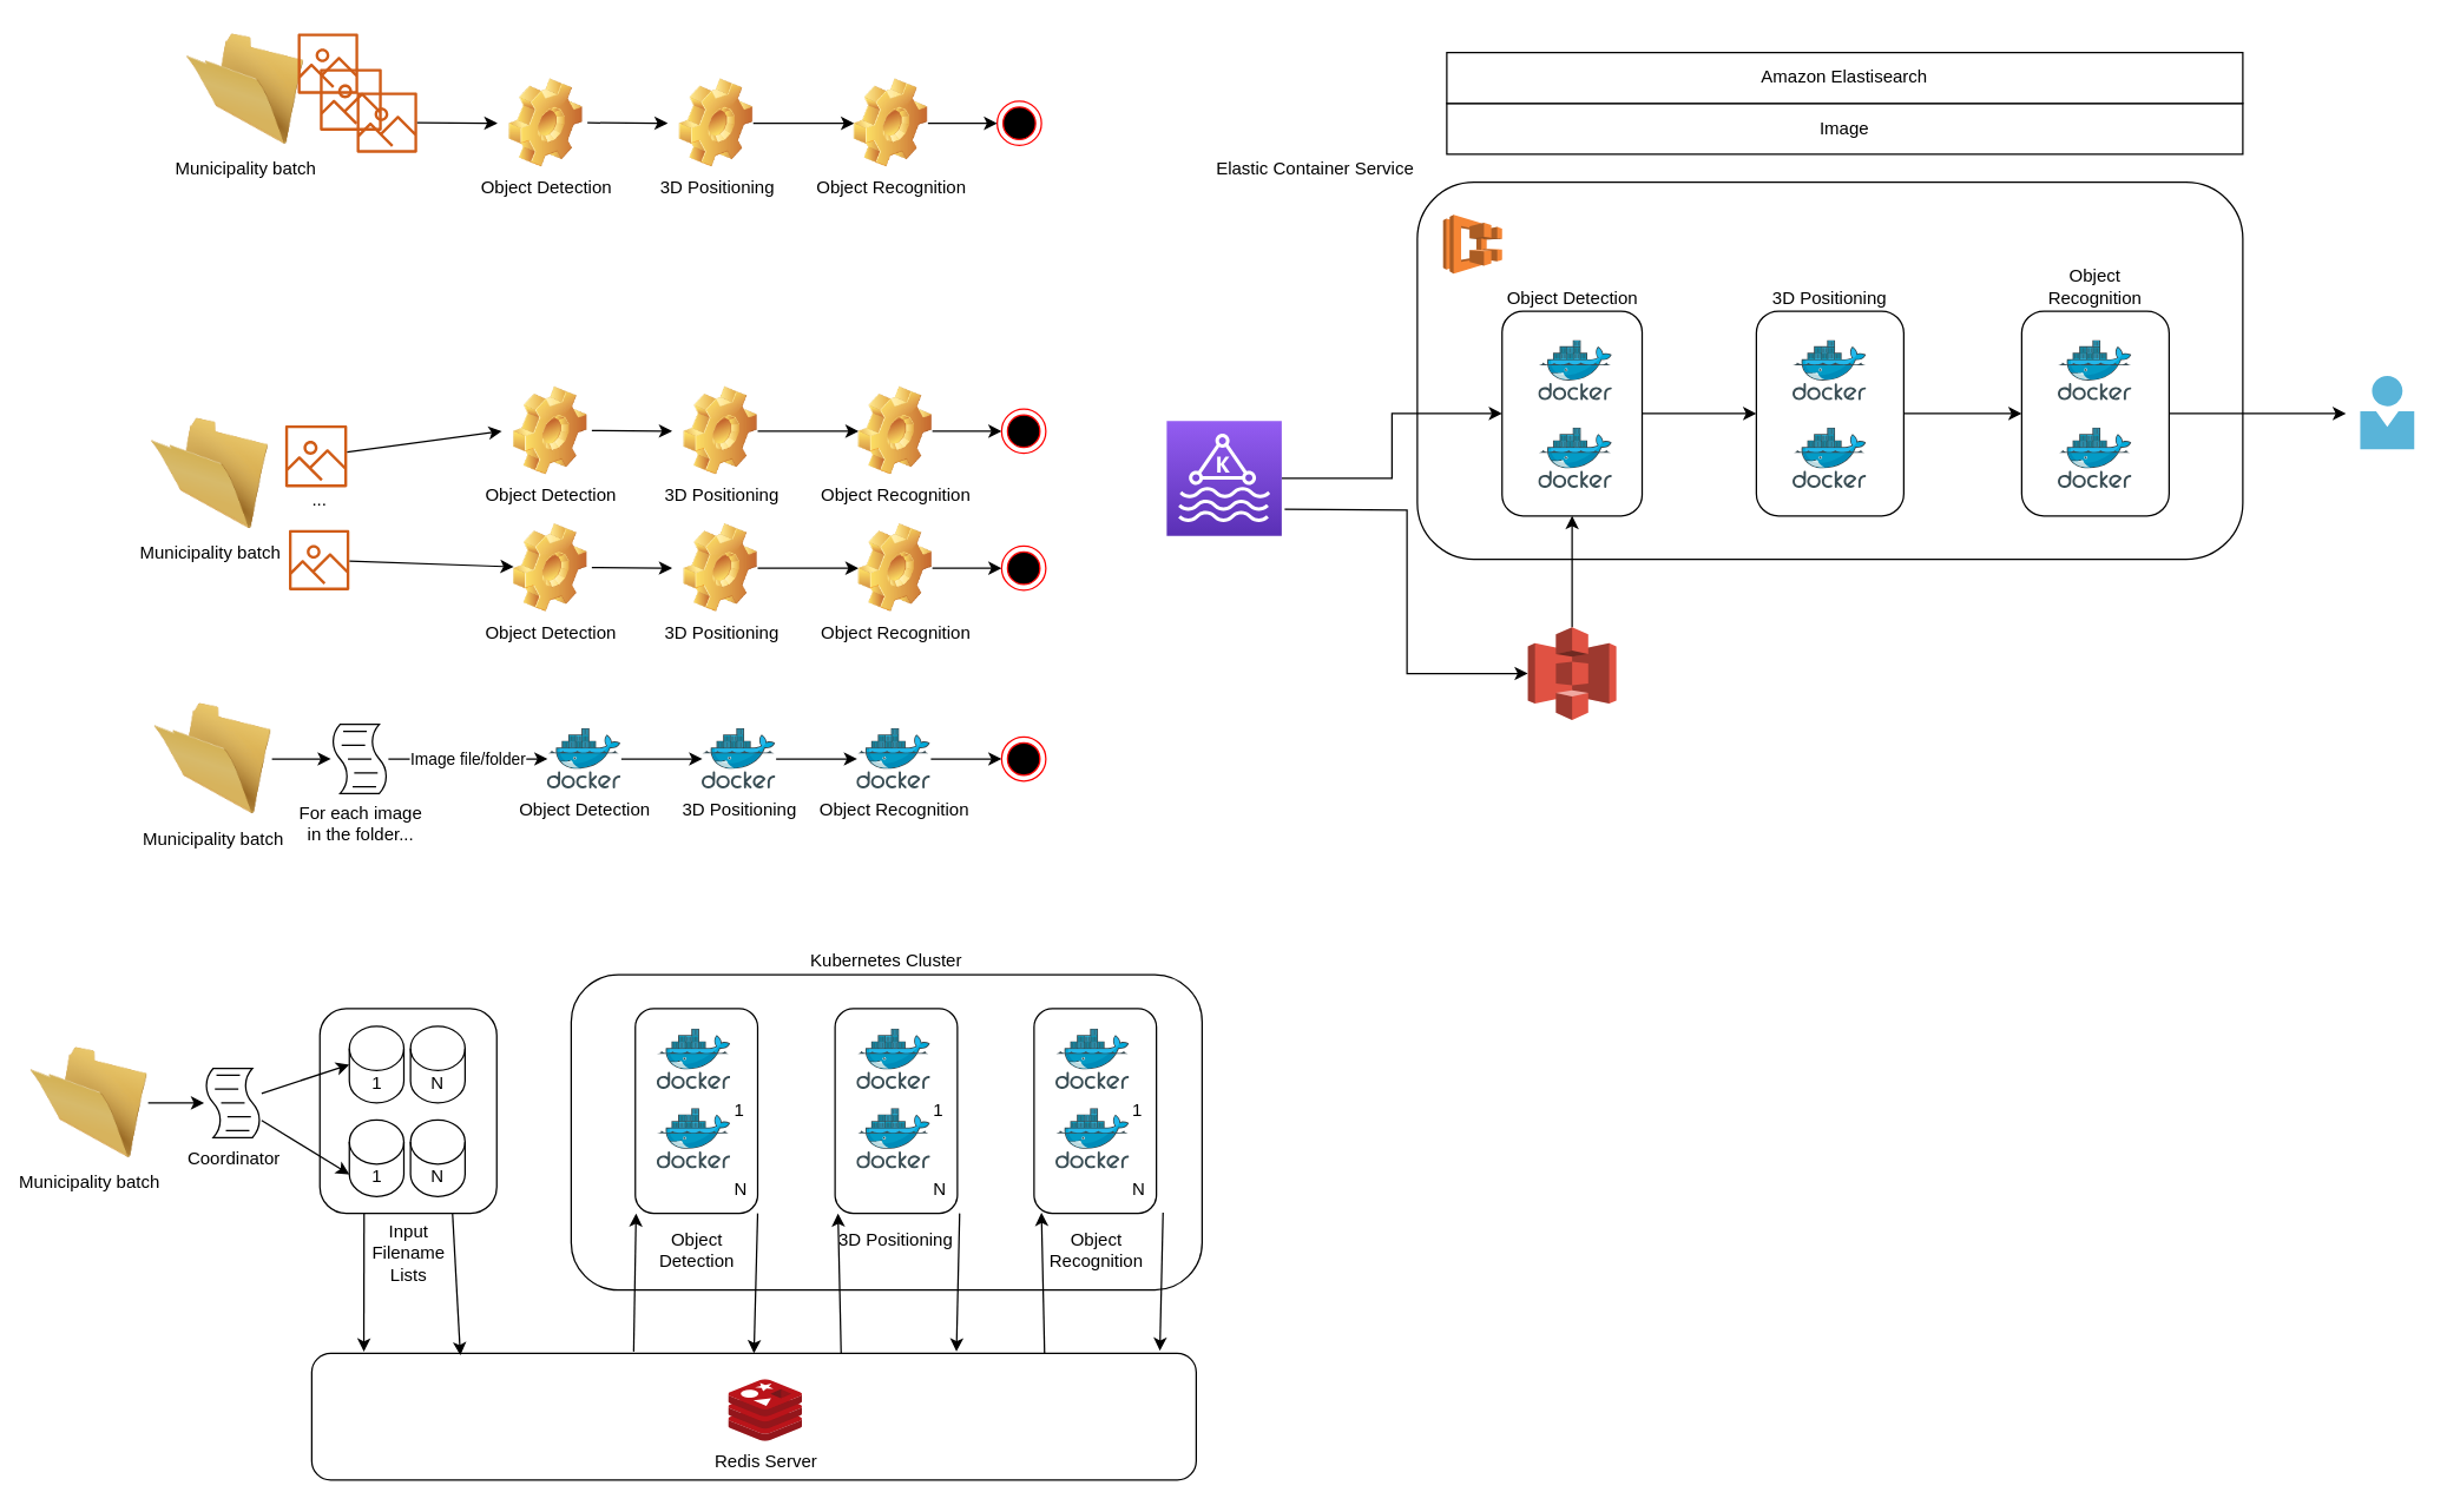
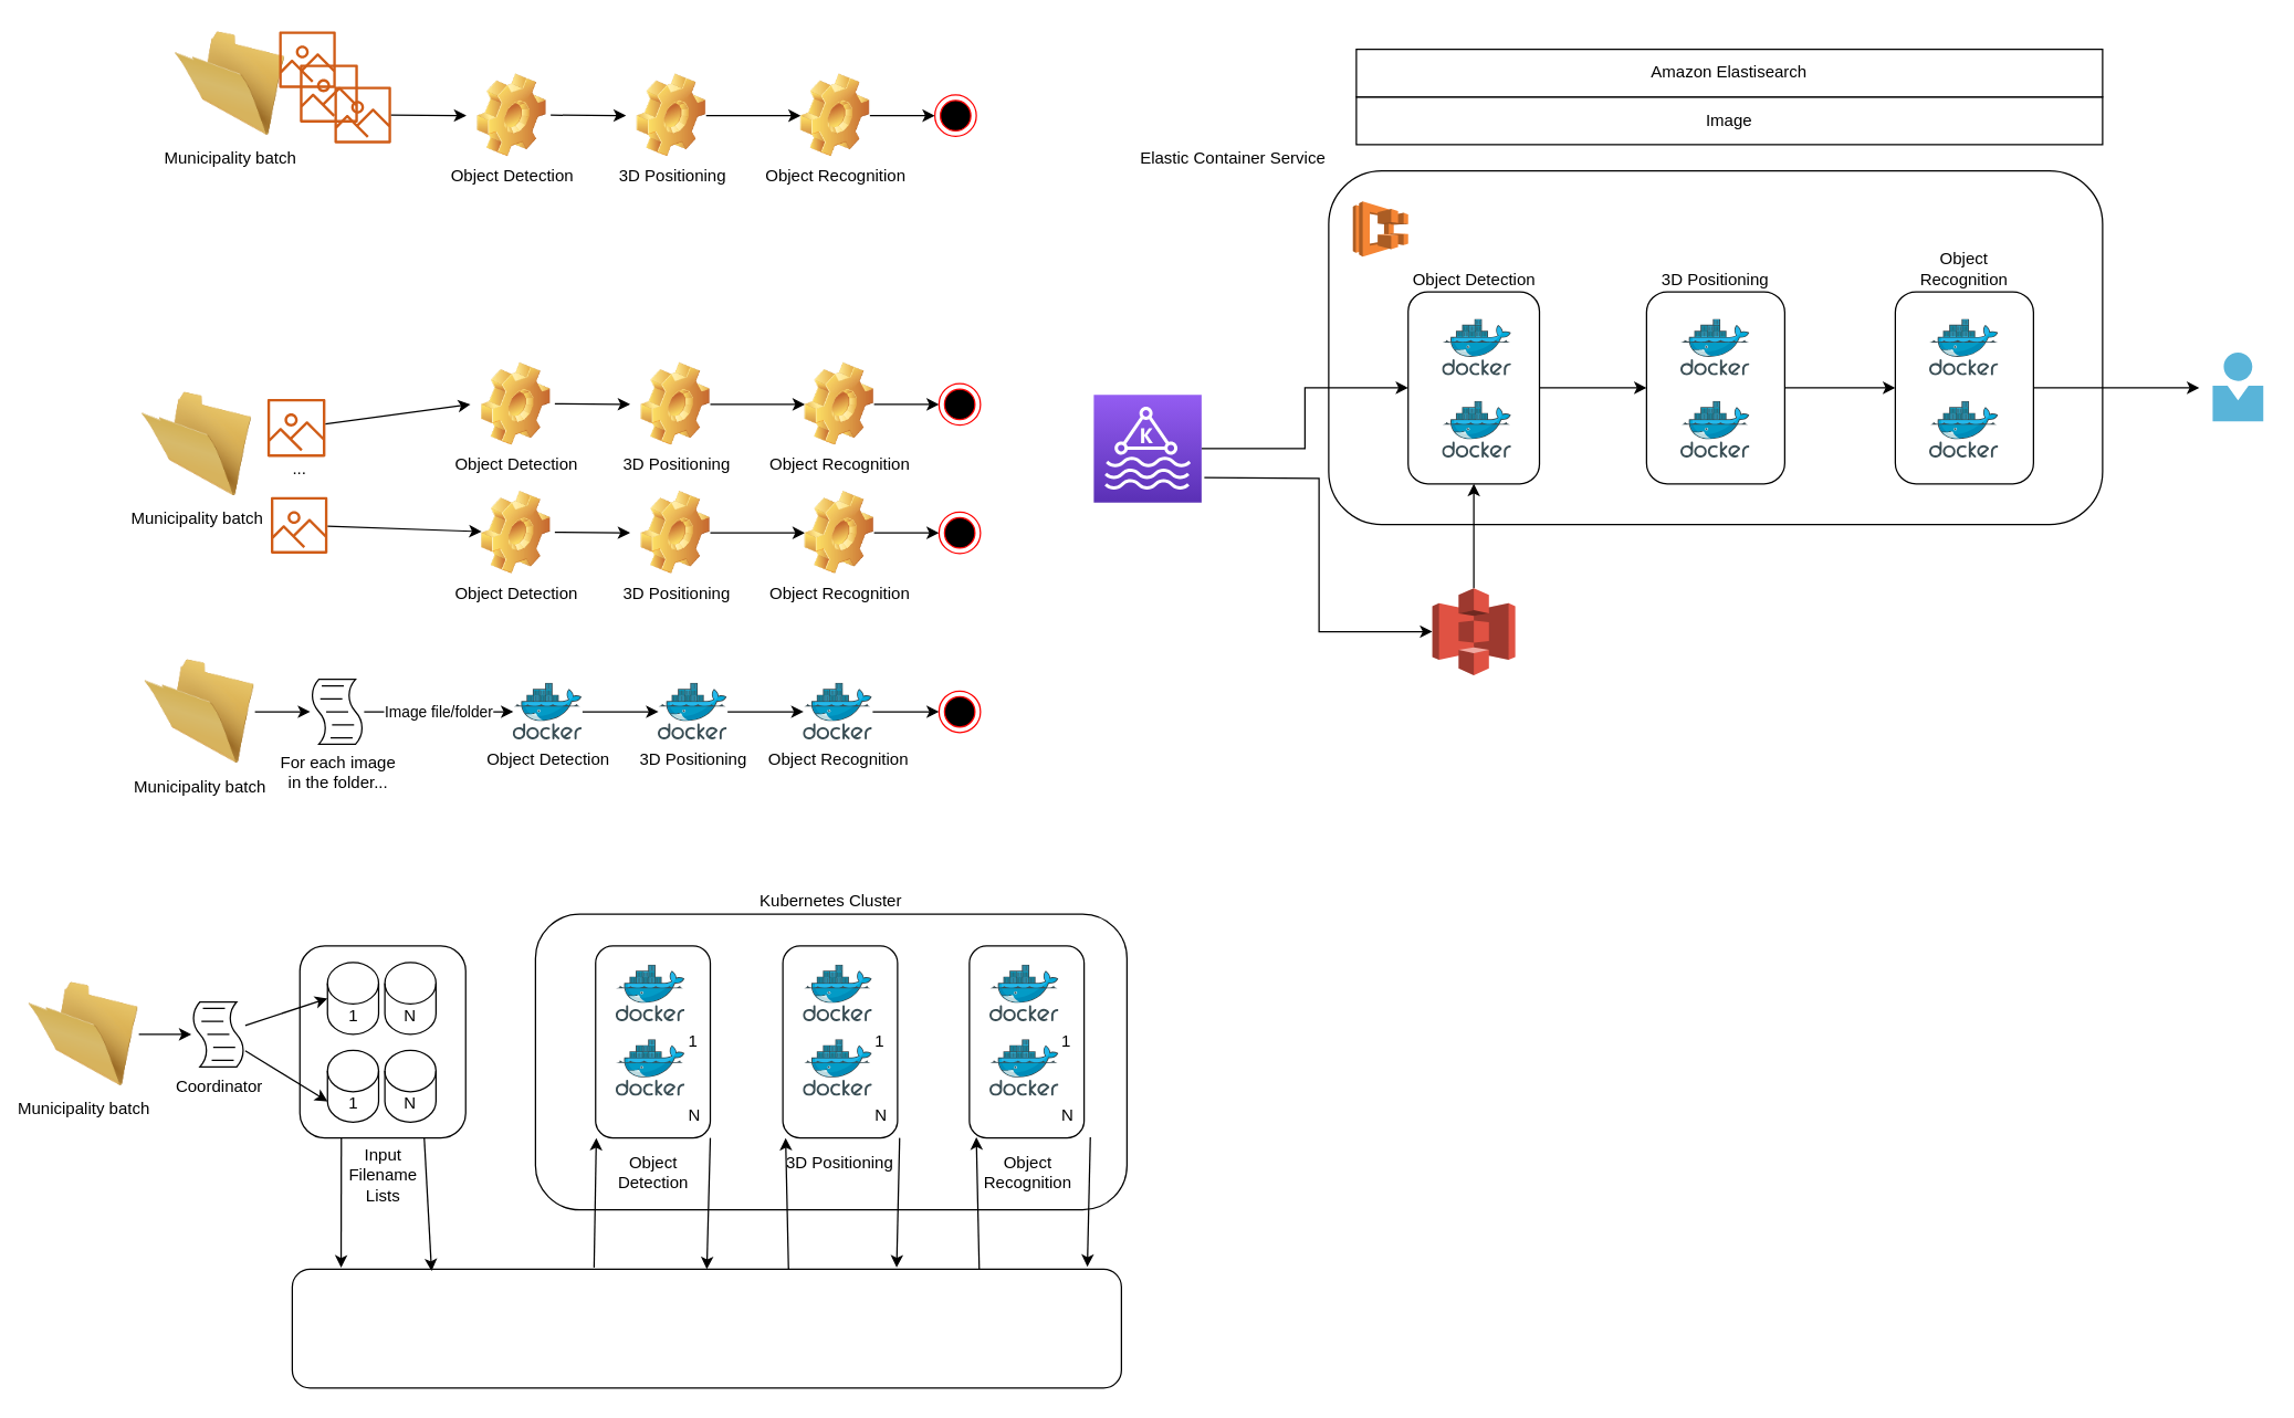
- <mxCell id="99" value="Redis Server" style="aspect=fixed;html=1;points=[];align=center;image;fontSize=12;image=img/lib/mscae/Cache_Redis_Product.svg;" vertex="1" parent="1"><mxGeometry x="494" y="936" width="50" height="42" as="geometry" /></mxCell>
